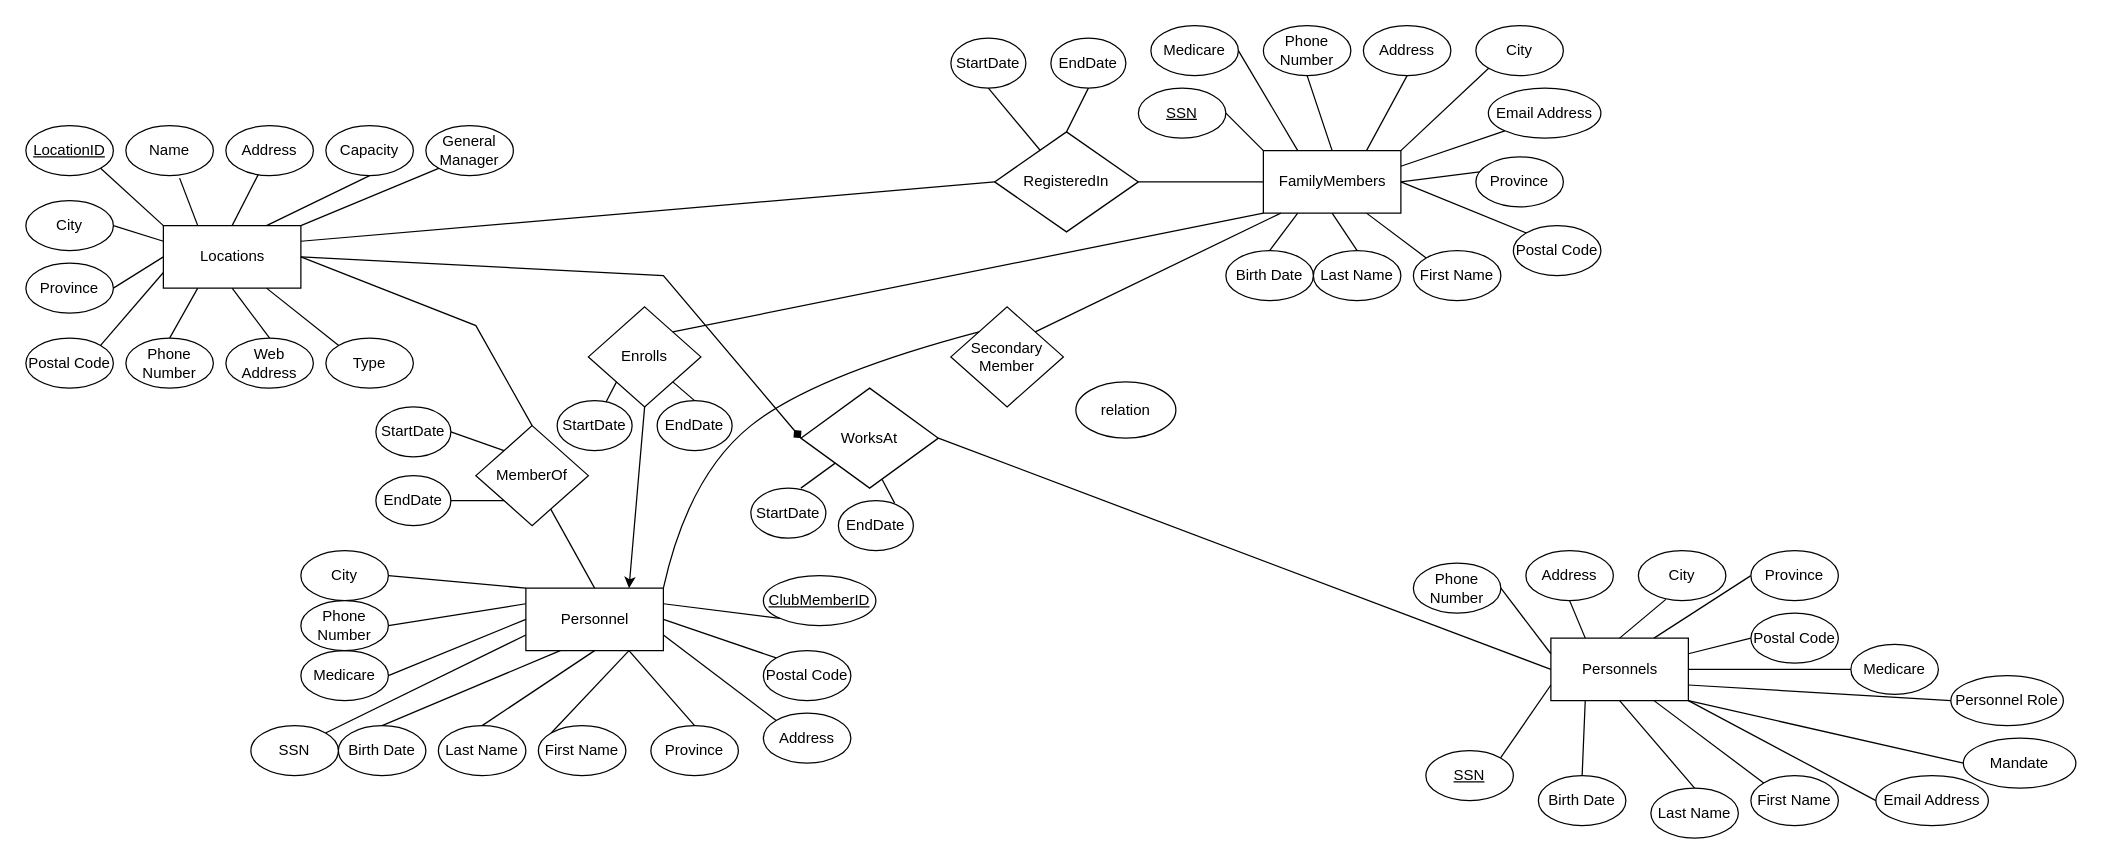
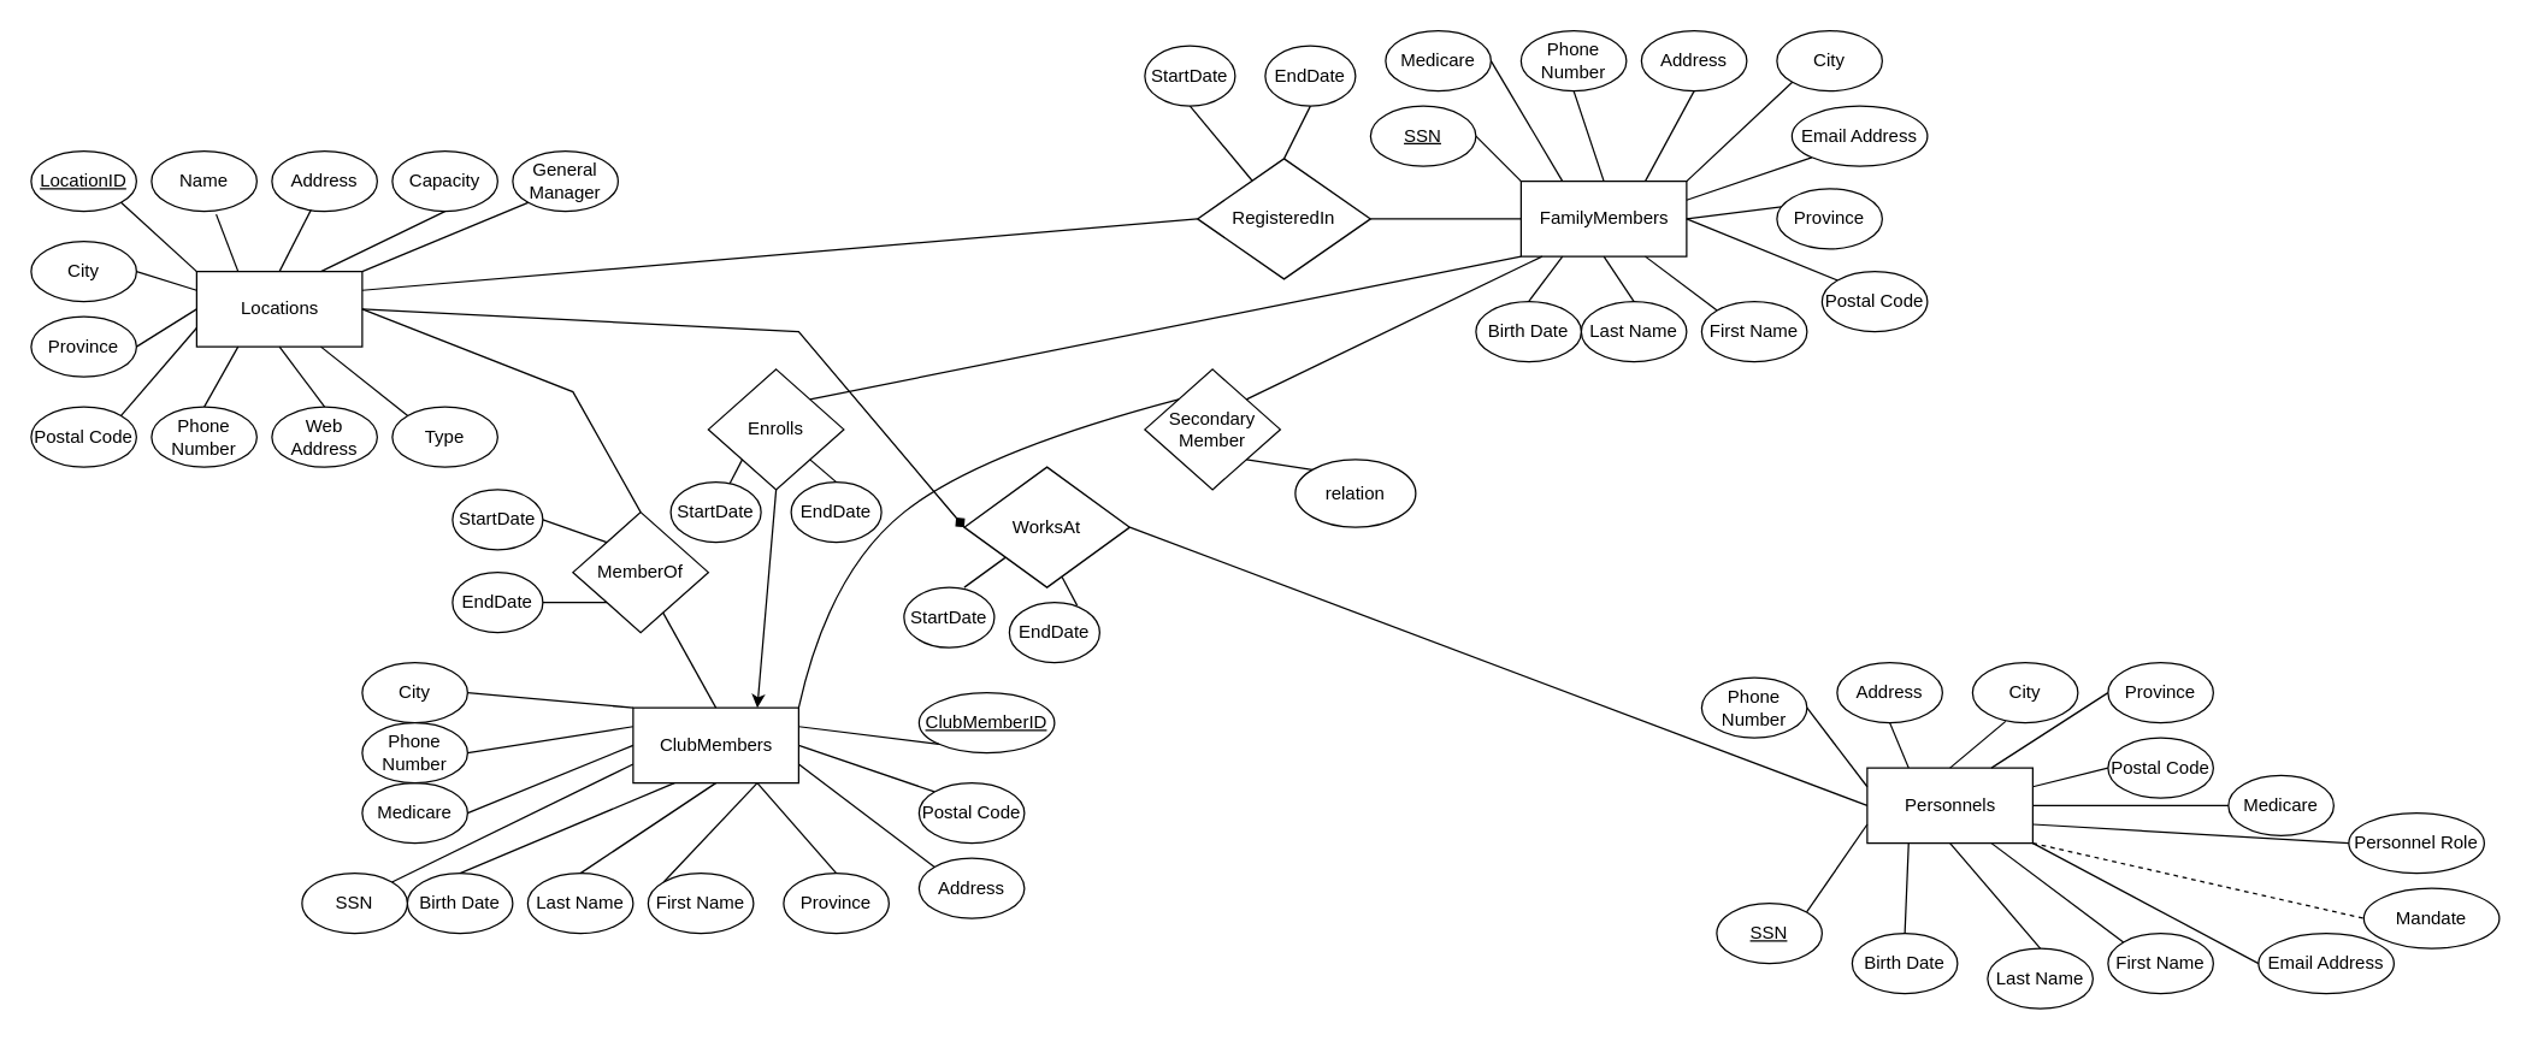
+ <mxCell id="130" value="" style="endArrow=none;html=1;rounded=0;fontSize=12;startSize=8;endSize=8;curved=1;entryX=1;entryY=1;entryDx=0;entryDy=0;exitX=0;exitY=0;exitDx=0;exitDy=0;" edge="1" parent="1" source="129" target="126"><mxGeometry width="50" height="50" relative="1" as="geometry"><mxPoint x="870" y="300" as="sourcePoint" /><mxPoint x="920" y="250" as="targetPoint" /></mxGeometry></mxCell>
- <mxCell id="25" value="Personnel" style="html=1;" parent="1" vertex="1"><mxGeometry x="420" y="470" width="110" height="50" as="geometry" /></mxCell>
+ <mxCell id="25" value="ClubMembers" style="html=1;" parent="1" vertex="1"><mxGeometry x="420" y="470" width="110" height="50" as="geometry" /></mxCell>
- <mxCell id="97" value="" style="endArrow=none;html=1;rounded=0;entryX=0;entryY=0.5;entryDx=0;entryDy=0;exitX=1;exitY=1;exitDx=0;exitDy=0;" parent="1" source="71" target="96" edge="1"><mxGeometry width="50" height="50" relative="1" as="geometry"><mxPoint x="1470" y="620" as="sourcePoint" /><mxPoint x="1520" y="570" as="targetPoint" /></mxGeometry></mxCell>
+ <mxCell id="97" value="" style="endArrow=none;html=1;rounded=0;entryX=0;entryY=0.5;entryDx=0;entryDy=0;exitX=1;exitY=1;exitDx=0;exitDy=0;dashed=1;" parent="1" source="71" target="96" edge="1"><mxGeometry width="50" height="50" relative="1" as="geometry"><mxPoint x="1470" y="620" as="sourcePoint" /><mxPoint x="1520" y="570" as="targetPoint" /></mxGeometry></mxCell>
